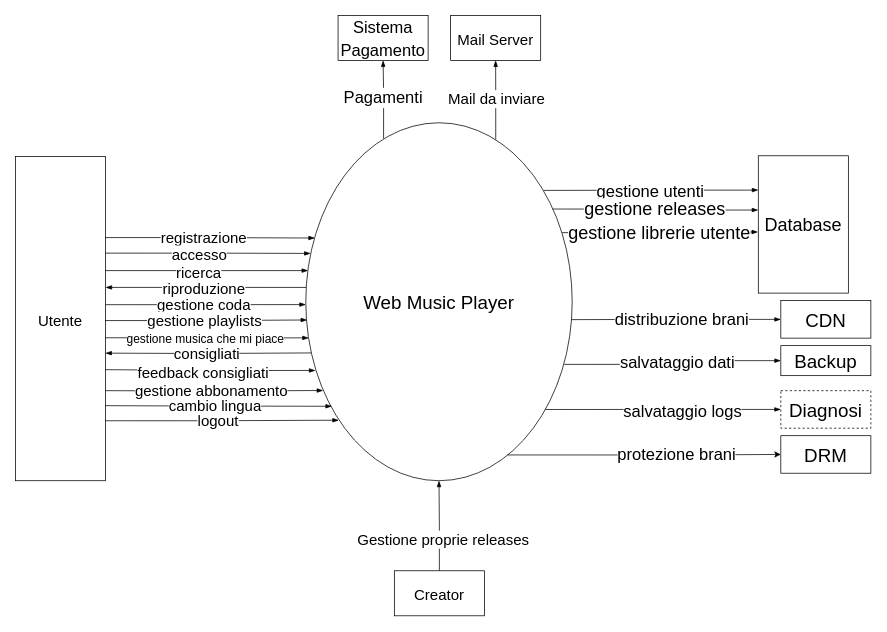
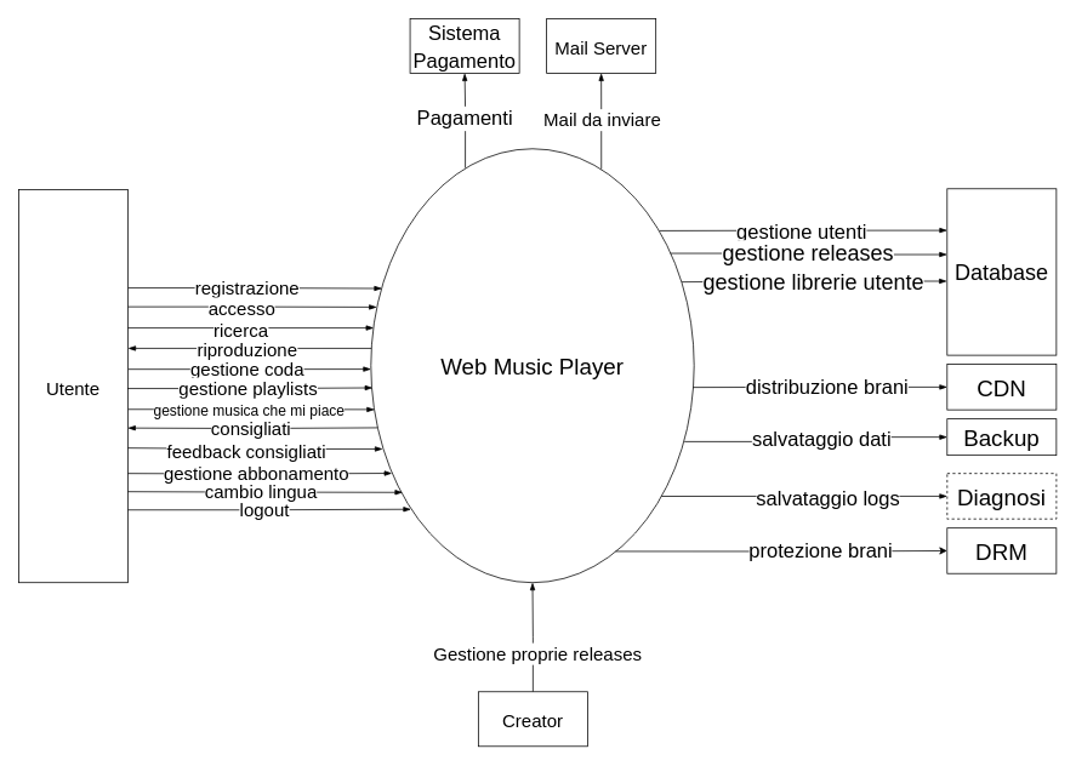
- <mxCell id="35" value="&lt;font style=&quot;font-size: 24px;&quot;&gt;Database&lt;/font&gt;" style="rounded=0;whiteSpace=wrap;html=1;fontSize=25;" parent="1" vertex="1"><mxGeometry x="1010" y="207" width="120" height="183" as="geometry" /></mxCell>
+ <mxCell id="35" value="&lt;font style=&quot;font-size: 24px;&quot;&gt;Database&lt;/font&gt;" style="rounded=0;whiteSpace=wrap;html=1;fontSize=25;" parent="1" vertex="1"><mxGeometry x="1040" y="207" width="120" height="183" as="geometry" /></mxCell>
